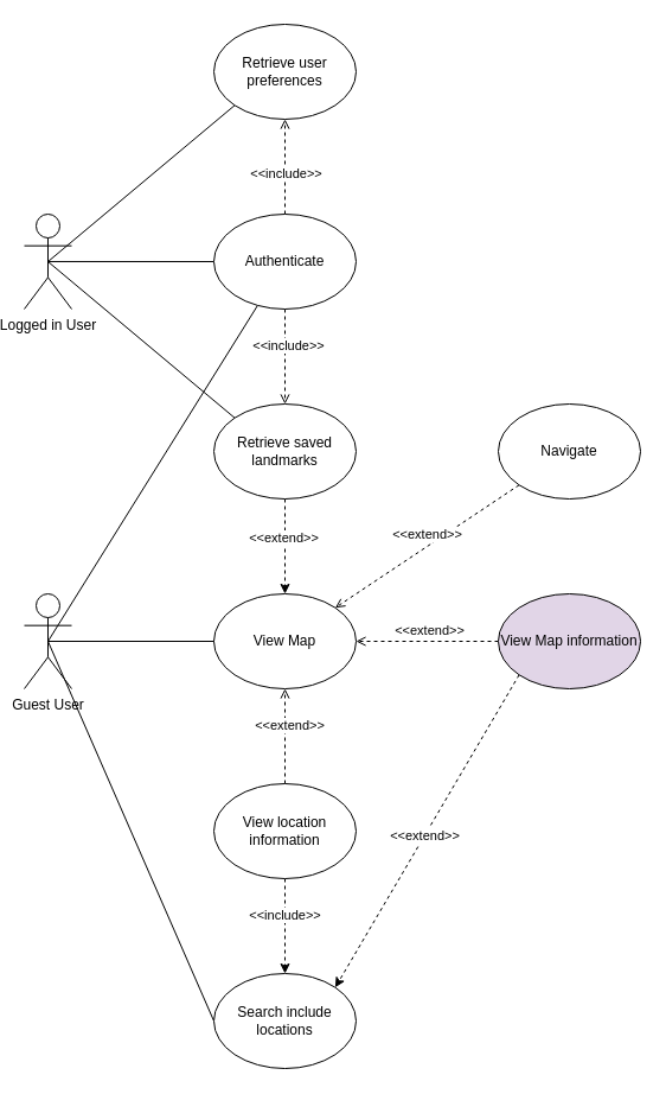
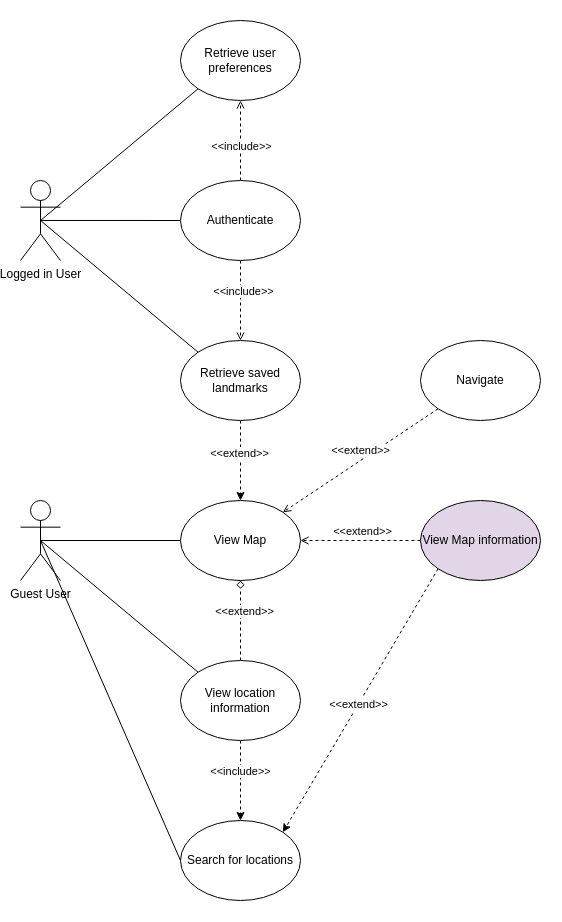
- <mxCell id="4" style="edgeStyle=none;rounded=0;orthogonalLoop=1;jettySize=auto;html=1;exitX=0.5;exitY=0.5;exitDx=0;exitDy=0;exitPerimeter=0;endArrow=none;endFill=0;" parent="1" source="6" target="29" edge="1"><mxGeometry relative="1" as="geometry" /></mxCell>
+ <mxCell id="4" style="edgeStyle=none;rounded=0;orthogonalLoop=1;jettySize=auto;html=1;exitX=0.5;exitY=0.5;exitDx=0;exitDy=0;exitPerimeter=0;entryX=0;entryY=0;entryDx=0;entryDy=0;endArrow=none;endFill=0;" parent="1" source="6" target="19" edge="1"><mxGeometry relative="1" as="geometry" /></mxCell>
- <mxCell id="15" style="edgeStyle=none;rounded=0;orthogonalLoop=1;jettySize=auto;html=1;exitX=0.5;exitY=0;exitDx=0;exitDy=0;entryX=0.5;entryY=1;entryDx=0;entryDy=0;dashed=1;endArrow=open;endFill=0;" parent="1" source="19" target="2" edge="1"><mxGeometry relative="1" as="geometry" /></mxCell>
+ <mxCell id="15" style="edgeStyle=none;rounded=0;orthogonalLoop=1;jettySize=auto;html=1;exitX=0.5;exitY=0;exitDx=0;exitDy=0;entryX=0.5;entryY=1;entryDx=0;entryDy=0;dashed=1;endArrow=diamond;endFill=0;" parent="1" source="19" target="2" edge="1"><mxGeometry relative="1" as="geometry" /></mxCell>
- <mxCell id="33" value="Search include locations" style="ellipse;whiteSpace=wrap;html=1;" parent="1" vertex="1"><mxGeometry x="180" y="820" width="120" height="80" as="geometry" /></mxCell>
+ <mxCell id="33" value="Search for locations" style="ellipse;whiteSpace=wrap;html=1;" parent="1" vertex="1"><mxGeometry x="180" y="820" width="120" height="80" as="geometry" /></mxCell>
